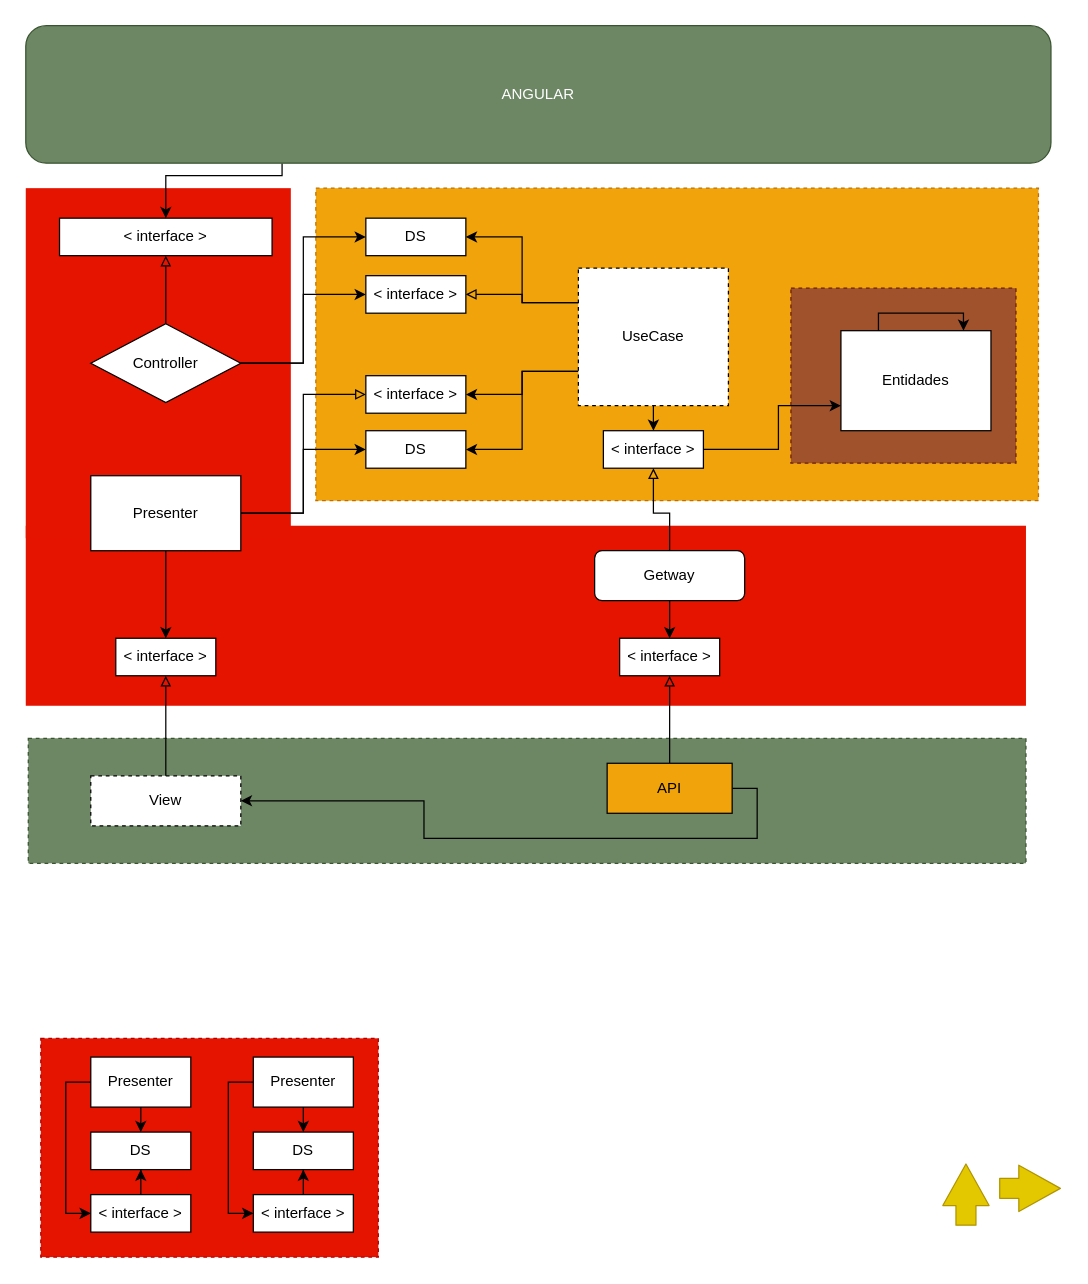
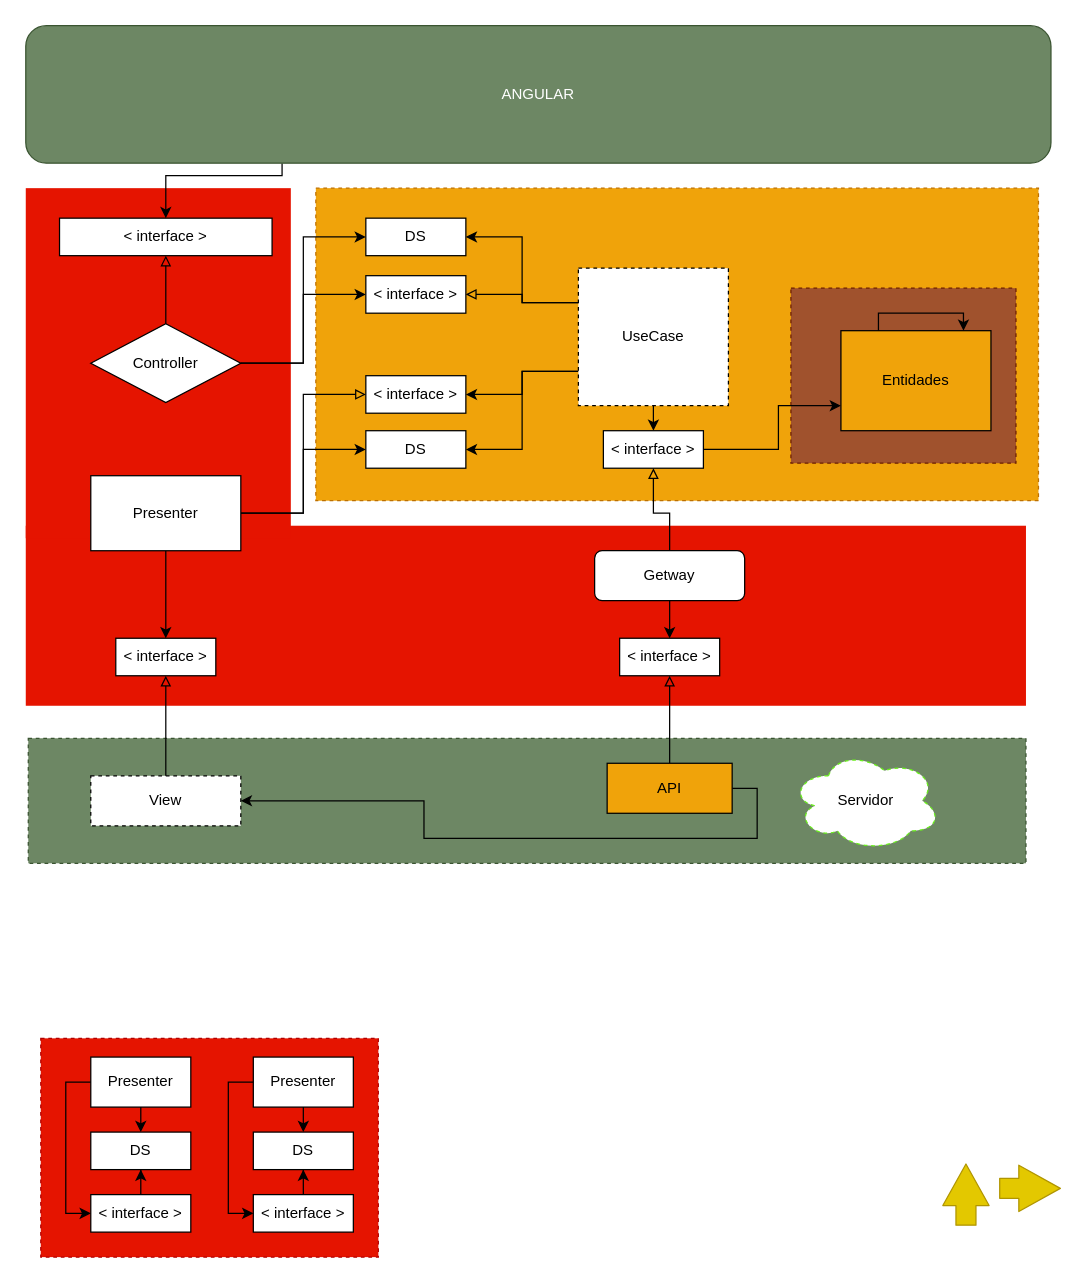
- <mxCell id="25" value="Entidades" style="rounded=0;whiteSpace=wrap;html=1;" vertex="1" parent="1"><mxGeometry x="672" y="264" width="120" height="80" as="geometry" /></mxCell>
+ <mxCell id="25" value="Entidades" style="rounded=0;whiteSpace=wrap;html=1;fillColor=#f0a30a;" vertex="1" parent="1"><mxGeometry x="672" y="264" width="120" height="80" as="geometry" /></mxCell>
+ <mxCell id="58" value="Servidor" style="ellipse;shape=cloud;whiteSpace=wrap;html=1;dashed=1;strokeColor=#6AF01D;" vertex="1" parent="1"><mxGeometry x="632" y="600" width="120" height="80" as="geometry" /></mxCell>
